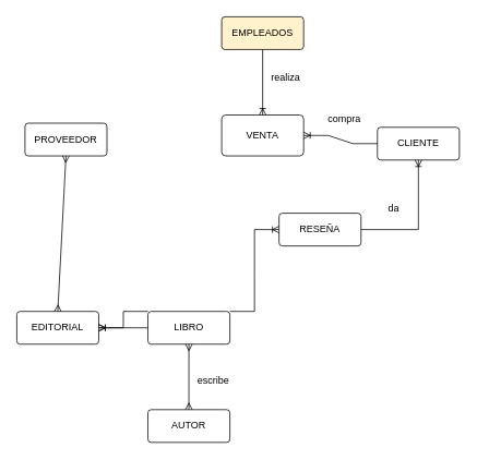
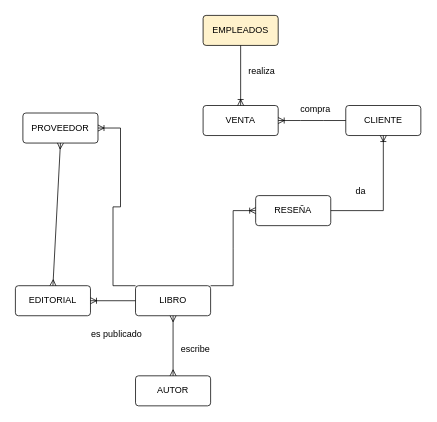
- <mxCell id="5" value="VENTA" style="rounded=1;arcSize=10;whiteSpace=wrap;html=1;align=center;" vertex="1" parent="1"><mxGeometry x="270" y="140" width="100" height="50" as="geometry" /></mxCell>
+ <mxCell id="5" value="VENTA" style="rounded=1;arcSize=10;whiteSpace=wrap;html=1;align=center;" vertex="1" parent="1"><mxGeometry x="270" y="140" width="100" height="40" as="geometry" /></mxCell>
- <mxCell id="2" value="CLIENTE" style="rounded=1;arcSize=10;whiteSpace=wrap;html=1;align=center;" vertex="1" parent="1"><mxGeometry x="460" y="155" width="100" height="40" as="geometry" /></mxCell>
+ <mxCell id="2" value="CLIENTE" style="rounded=1;arcSize=10;whiteSpace=wrap;html=1;align=center;" vertex="1" parent="1"><mxGeometry x="460" y="140" width="100" height="40" as="geometry" /></mxCell>
- <mxCell id="21" value="" style="edgeStyle=entityRelationEdgeStyle;fontSize=12;html=1;endArrow=ERoneToMany;rounded=0;exitX=0;exitY=0;exitDx=0;exitDy=0;" edge="1" parent="1" source="3" target="7"><mxGeometry width="100" height="100" relative="1" as="geometry"><mxPoint x="270" y="470" as="sourcePoint" /><mxPoint x="370" y="370" as="targetPoint" /></mxGeometry></mxCell>
+ <mxCell id="21" value="" style="edgeStyle=entityRelationEdgeStyle;fontSize=12;html=1;endArrow=ERoneToMany;rounded=0;entryX=1;entryY=0.5;entryDx=0;entryDy=0;exitX=0;exitY=0;exitDx=0;exitDy=0;" edge="1" parent="1" source="3" target="6"><mxGeometry width="100" height="100" relative="1" as="geometry"><mxPoint x="270" y="470" as="sourcePoint" /><mxPoint x="370" y="370" as="targetPoint" /></mxGeometry></mxCell>
+ <mxCell id="11" value="es publicado" style="text;html=1;align=center;verticalAlign=middle;whiteSpace=wrap;rounded=0;" vertex="1" parent="1"><mxGeometry x="110" y="430" width="90" height="30" as="geometry" /></mxCell>
